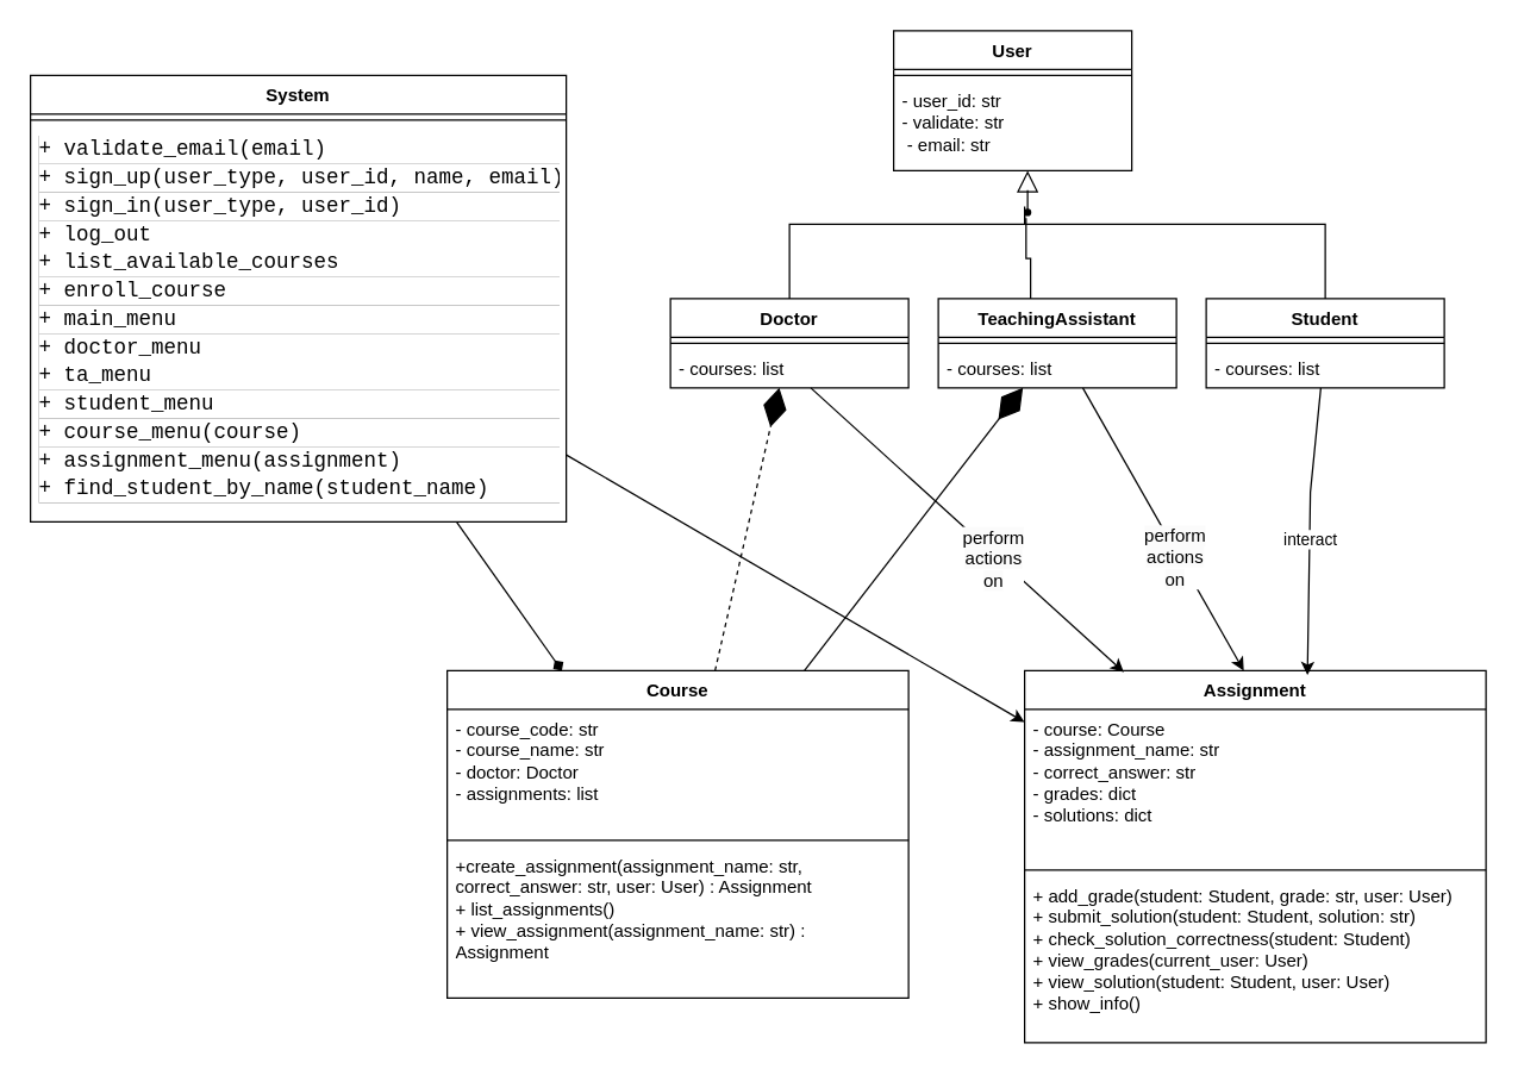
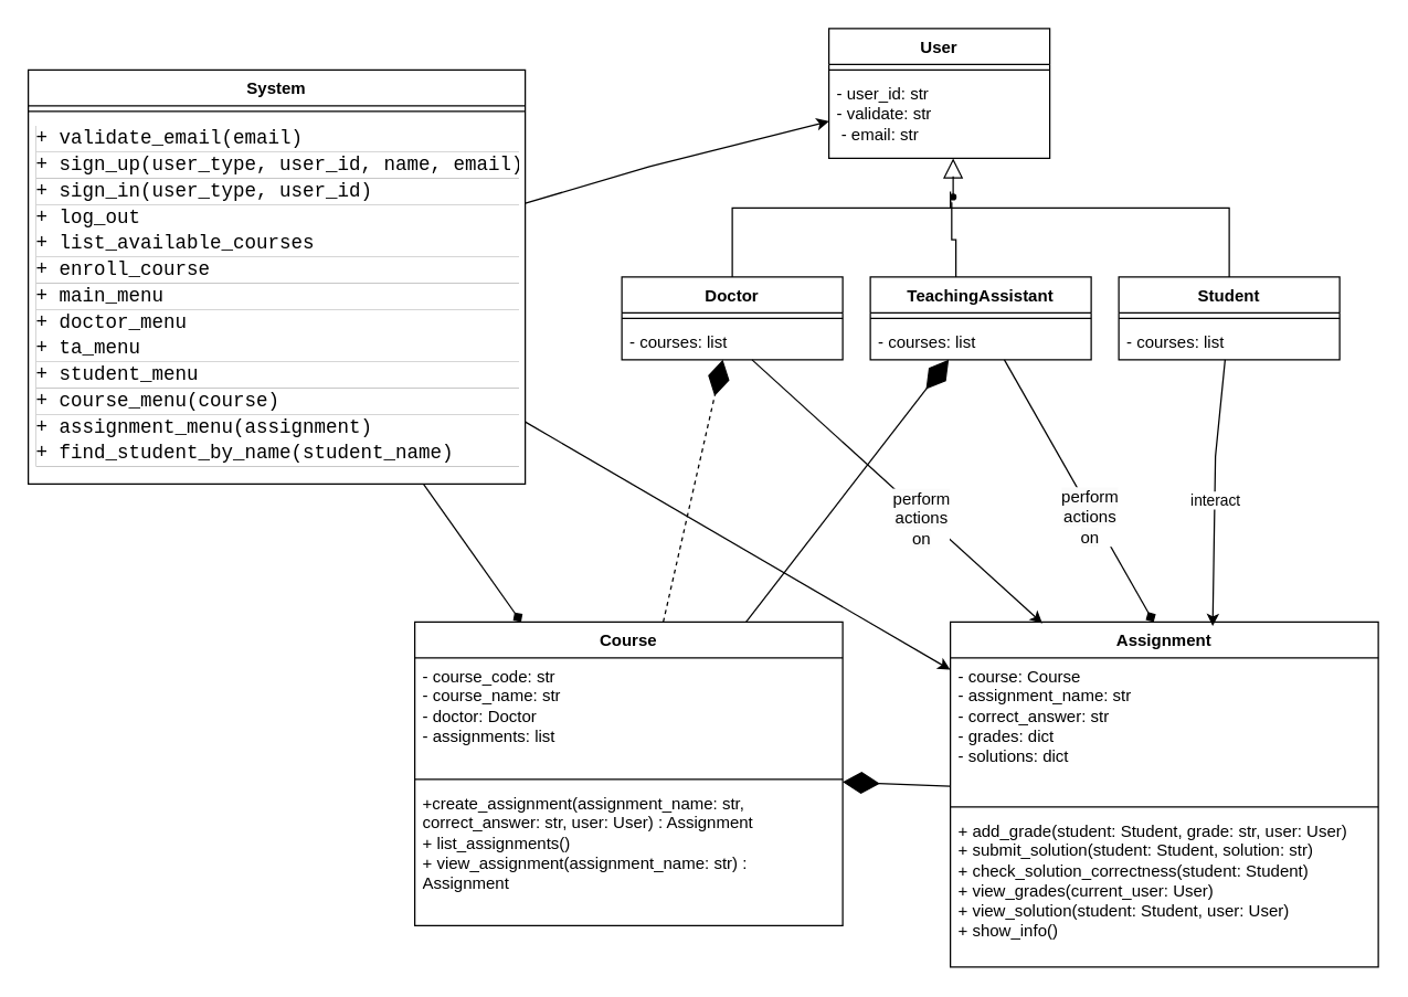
+ <mxCell id="39" value="" style="endArrow=classic;html=1;rounded=0;" parent="1" source="36" target="2" edge="1"><mxGeometry width="50" height="50" relative="1" as="geometry"><mxPoint x="690" y="340" as="sourcePoint" /><mxPoint x="740" y="290" as="targetPoint" /><Array as="points"><mxPoint x="470" y="120" /></Array></mxGeometry></mxCell>
- <mxCell id="26" value="" style="endArrow=classic;html=1;rounded=0;entryX=0.475;entryY=0;entryDx=0;entryDy=0;entryPerimeter=0;" parent="1" source="8" target="18" edge="1"><mxGeometry width="50" height="50" relative="1" as="geometry"><mxPoint x="660" y="290" as="sourcePoint" /><mxPoint x="807" y="511" as="targetPoint" /></mxGeometry></mxCell>
+ <mxCell id="26" value="" style="endArrow=diamond;html=1;rounded=0;entryX=0.475;entryY=0;entryDx=0;entryDy=0;entryPerimeter=0;" parent="1" source="8" target="18" edge="1"><mxGeometry width="50" height="50" relative="1" as="geometry"><mxPoint x="660" y="290" as="sourcePoint" /><mxPoint x="807" y="511" as="targetPoint" /></mxGeometry></mxCell>
+ <mxCell id="33" value="" style="endArrow=diamondThin;endFill=1;endSize=24;html=1;rounded=0;" parent="1" source="18" target="14" edge="1"><mxGeometry width="160" relative="1" as="geometry"><mxPoint x="330" y="690" as="sourcePoint" /><mxPoint x="490" y="690" as="targetPoint" /></mxGeometry></mxCell>
